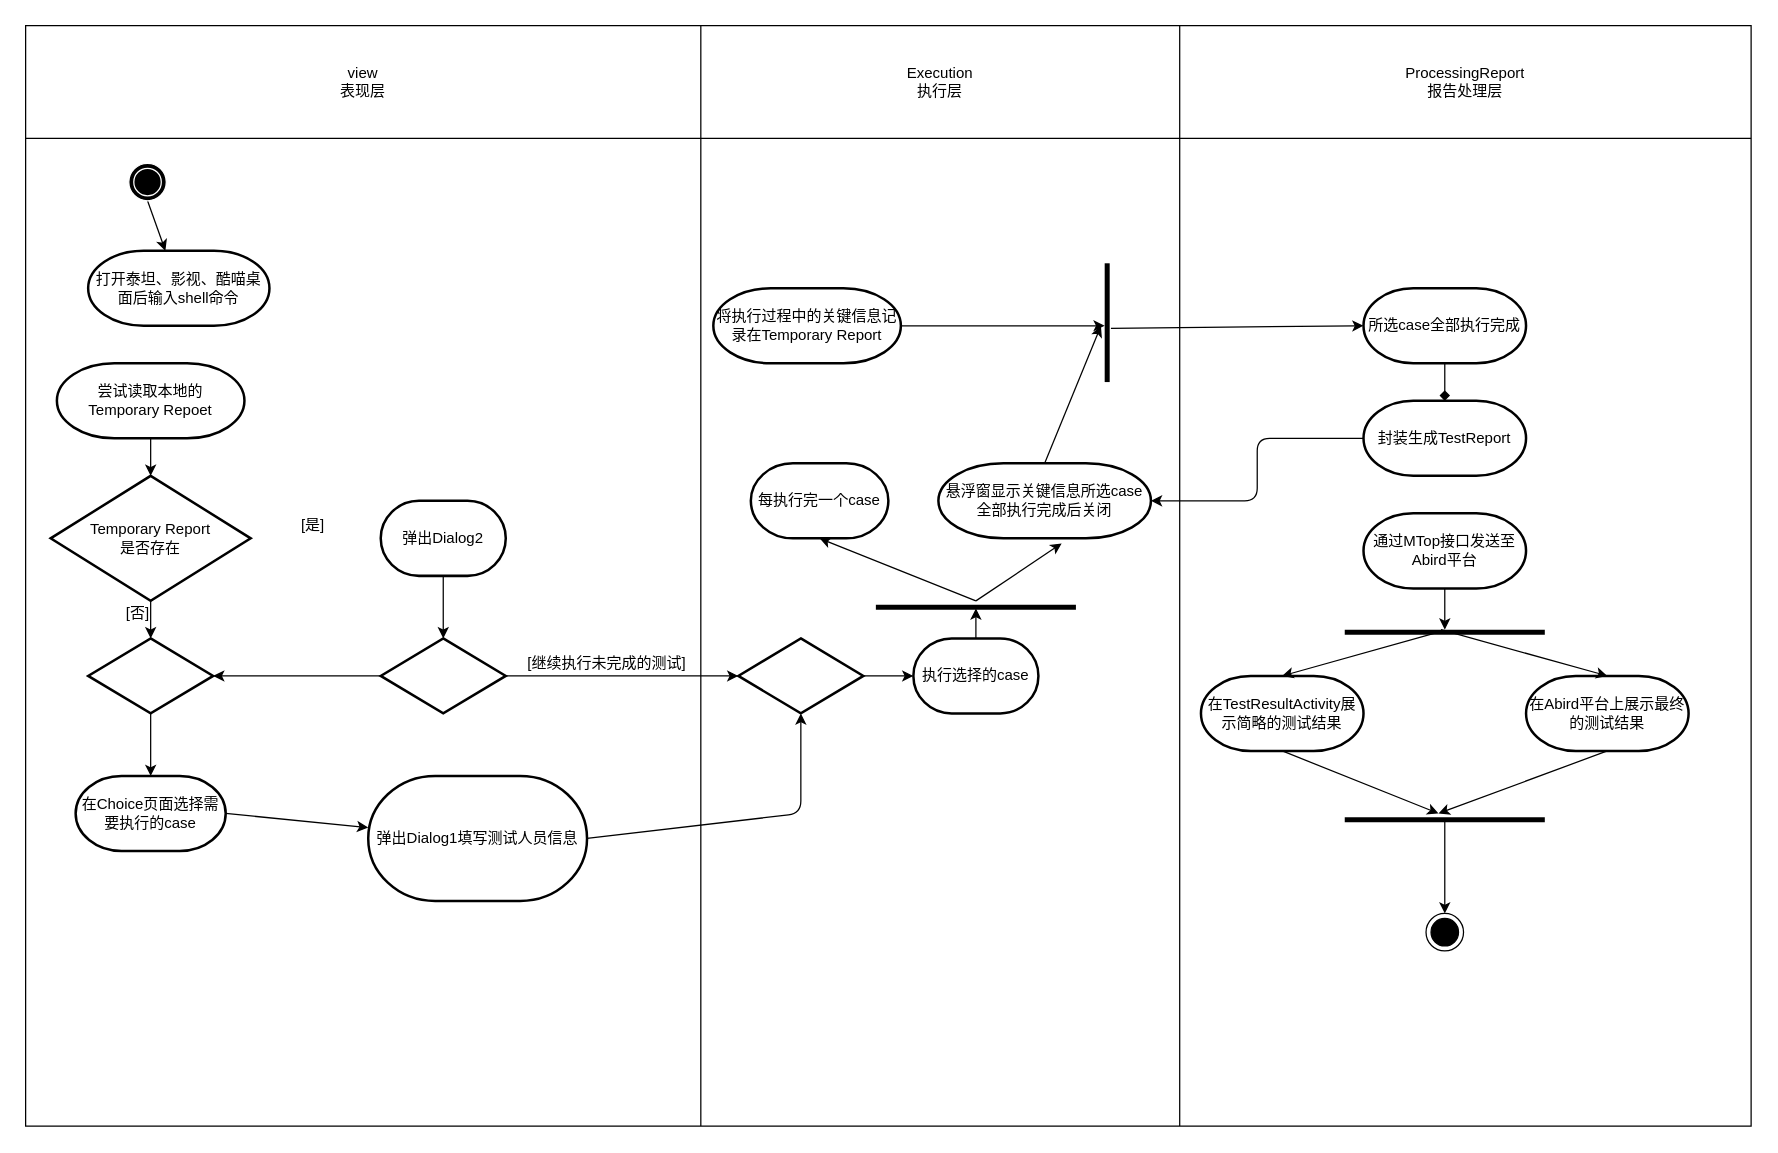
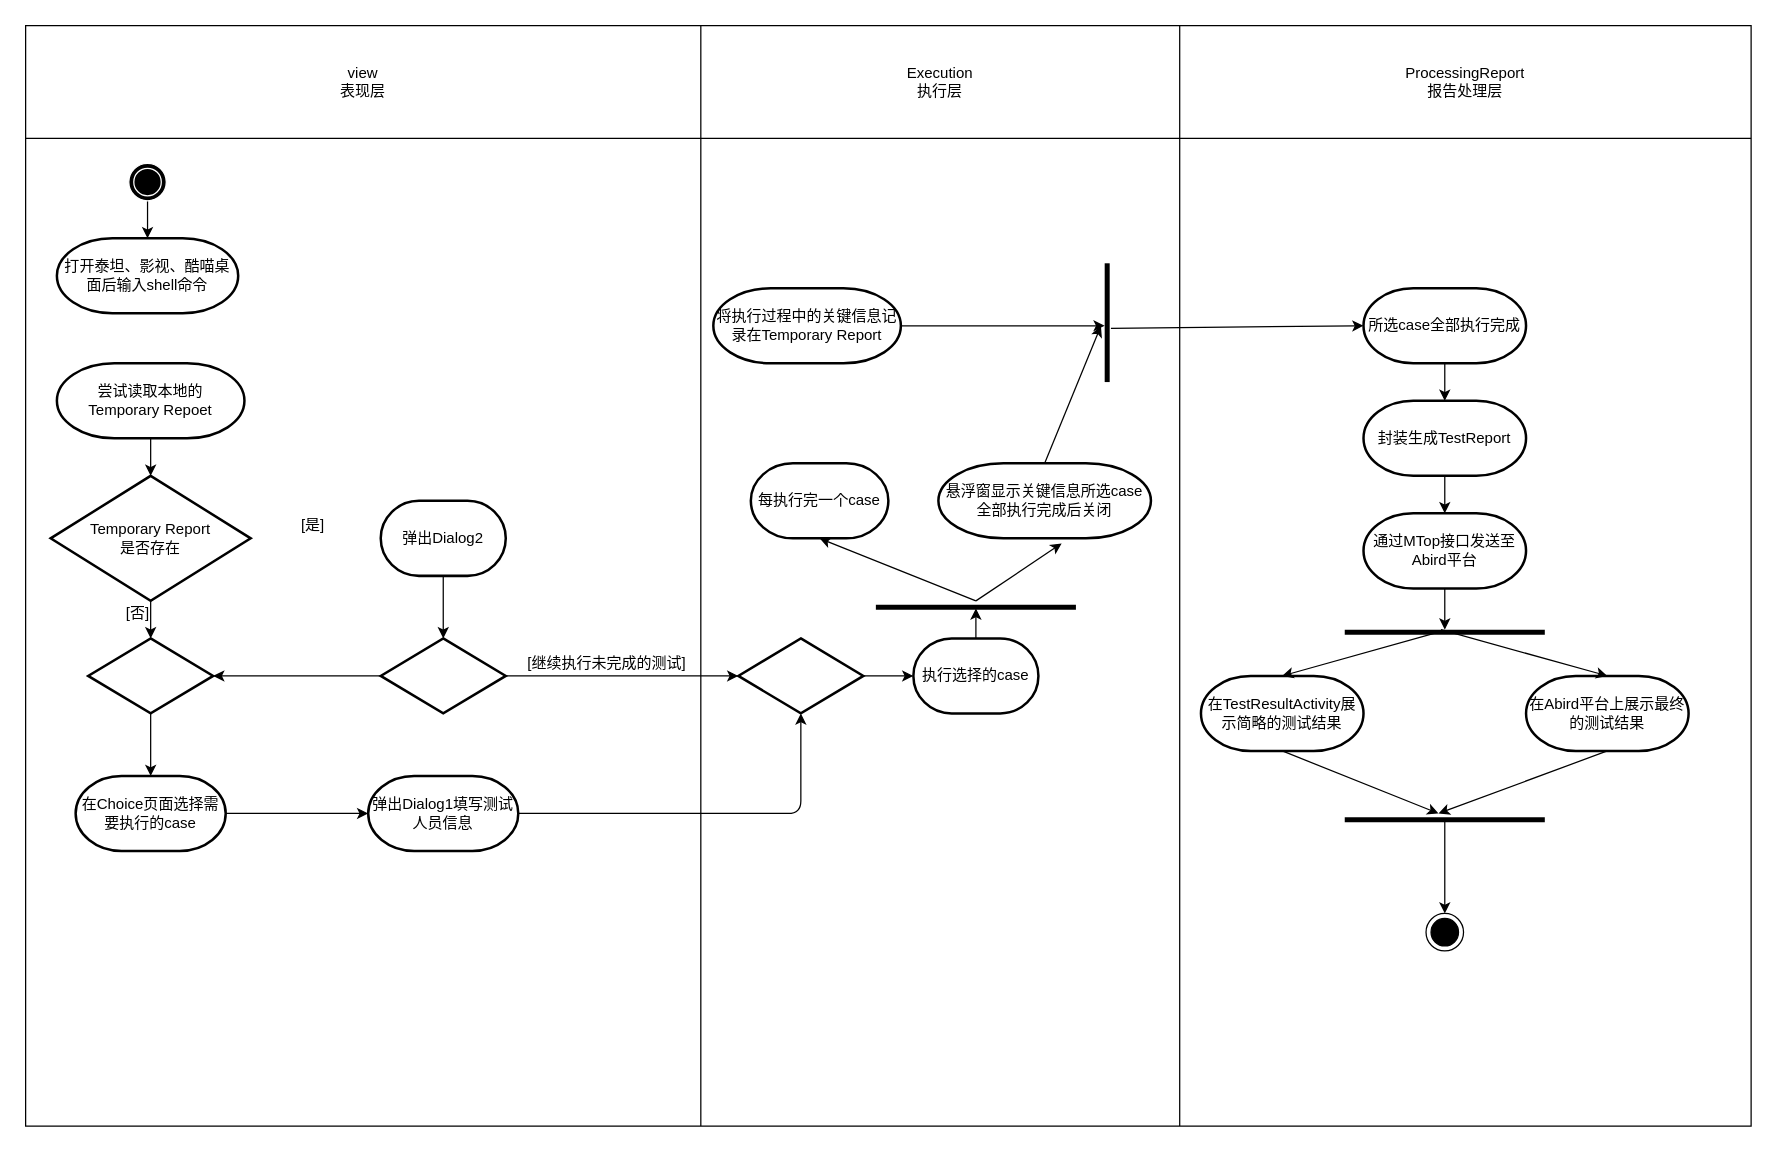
- <mxCell id="11" value="&lt;font style=&quot;vertical-align: inherit&quot;&gt;&lt;font style=&quot;vertical-align: inherit&quot;&gt;打开泰坦、影视、酷喵桌面后输入shell命令&lt;/font&gt;&lt;/font&gt;" style="strokeWidth=2;html=1;shape=mxgraph.flowchart.terminator;whiteSpace=wrap;rounded=0;sketch=0;" vertex="1" parent="1"><mxGeometry x="70" y="200" width="145" height="60" as="geometry" /></mxCell>
+ <mxCell id="11" value="&lt;font style=&quot;vertical-align: inherit&quot;&gt;&lt;font style=&quot;vertical-align: inherit&quot;&gt;打开泰坦、影视、酷喵桌面后输入shell命令&lt;/font&gt;&lt;/font&gt;" style="strokeWidth=2;html=1;shape=mxgraph.flowchart.terminator;whiteSpace=wrap;rounded=0;sketch=0;" vertex="1" parent="1"><mxGeometry x="45" y="190" width="145" height="60" as="geometry" /></mxCell>
- <mxCell id="54" value="" style="endArrow=diamond;html=1;rounded=1;sketch=0;fontColor=none;strokeColor=#000000;curved=0;exitX=0.5;exitY=1;exitDx=0;exitDy=0;exitPerimeter=0;entryX=0.5;entryY=0;entryDx=0;entryDy=0;entryPerimeter=0;" edge="1" parent="1" source="45" target="48"><mxGeometry width="50" height="50" relative="1" as="geometry"><mxPoint x="1090" y="210" as="sourcePoint" /><mxPoint x="1140" y="160" as="targetPoint" /></mxGeometry></mxCell>
+ <mxCell id="54" value="" style="endArrow=classic;html=1;rounded=1;sketch=0;fontColor=none;strokeColor=#000000;curved=0;exitX=0.5;exitY=1;exitDx=0;exitDy=0;exitPerimeter=0;entryX=0.5;entryY=0;entryDx=0;entryDy=0;entryPerimeter=0;" edge="1" parent="1" source="45" target="48"><mxGeometry width="50" height="50" relative="1" as="geometry"><mxPoint x="1090" y="210" as="sourcePoint" /><mxPoint x="1140" y="160" as="targetPoint" /></mxGeometry></mxCell>
- <mxCell id="47" value="" style="edgeStyle=orthogonalEdgeStyle;curved=0;rounded=1;sketch=0;orthogonalLoop=1;jettySize=auto;html=1;fontColor=none;strokeColor=#000000;" edge="1" parent="1" source="48" target="38"><mxGeometry relative="1" as="geometry" /></mxCell>
+ <mxCell id="47" value="" style="edgeStyle=orthogonalEdgeStyle;curved=0;rounded=1;sketch=0;orthogonalLoop=1;jettySize=auto;html=1;fontColor=none;strokeColor=#000000;" edge="1" parent="1" source="48" target="46"><mxGeometry relative="1" as="geometry" /></mxCell>
- <mxCell id="27" value="&lt;font style=&quot;vertical-align: inherit&quot;&gt;&lt;font style=&quot;vertical-align: inherit&quot;&gt;&lt;font style=&quot;vertical-align: inherit&quot;&gt;&lt;font style=&quot;vertical-align: inherit&quot;&gt;&lt;font style=&quot;vertical-align: inherit&quot;&gt;&lt;font style=&quot;vertical-align: inherit&quot;&gt;&lt;font style=&quot;vertical-align: inherit&quot;&gt;&lt;font style=&quot;vertical-align: inherit&quot;&gt;弹出Dialog1填写测试人员信息&lt;br&gt;&lt;/font&gt;&lt;/font&gt;&lt;/font&gt;&lt;/font&gt;&lt;/font&gt;&lt;/font&gt;&lt;/font&gt;&lt;/font&gt;" style="strokeWidth=2;html=1;shape=mxgraph.flowchart.terminator;whiteSpace=wrap;rounded=0;sketch=0;" vertex="1" parent="1"><mxGeometry x="294" y="620" width="175" height="100" as="geometry" /></mxCell>
+ <mxCell id="27" value="&lt;font style=&quot;vertical-align: inherit&quot;&gt;&lt;font style=&quot;vertical-align: inherit&quot;&gt;&lt;font style=&quot;vertical-align: inherit&quot;&gt;&lt;font style=&quot;vertical-align: inherit&quot;&gt;&lt;font style=&quot;vertical-align: inherit&quot;&gt;&lt;font style=&quot;vertical-align: inherit&quot;&gt;&lt;font style=&quot;vertical-align: inherit&quot;&gt;&lt;font style=&quot;vertical-align: inherit&quot;&gt;弹出Dialog1填写测试人员信息&lt;br&gt;&lt;/font&gt;&lt;/font&gt;&lt;/font&gt;&lt;/font&gt;&lt;/font&gt;&lt;/font&gt;&lt;/font&gt;&lt;/font&gt;" style="strokeWidth=2;html=1;shape=mxgraph.flowchart.terminator;whiteSpace=wrap;rounded=0;sketch=0;" vertex="1" parent="1"><mxGeometry x="294" y="620" width="120" height="60" as="geometry" /></mxCell>
